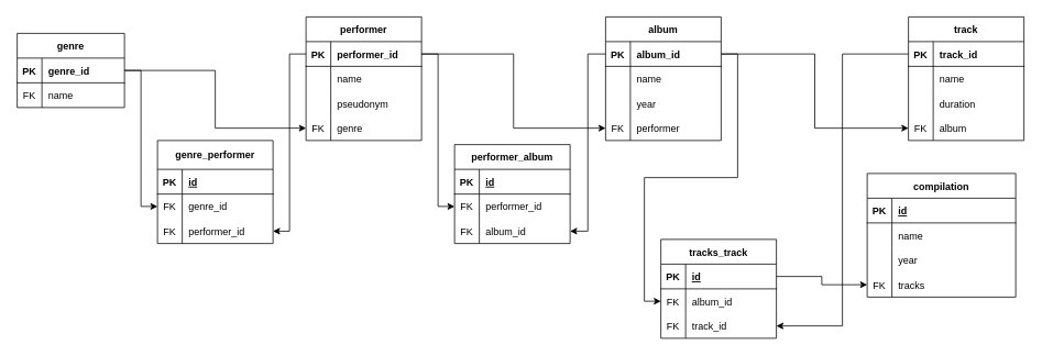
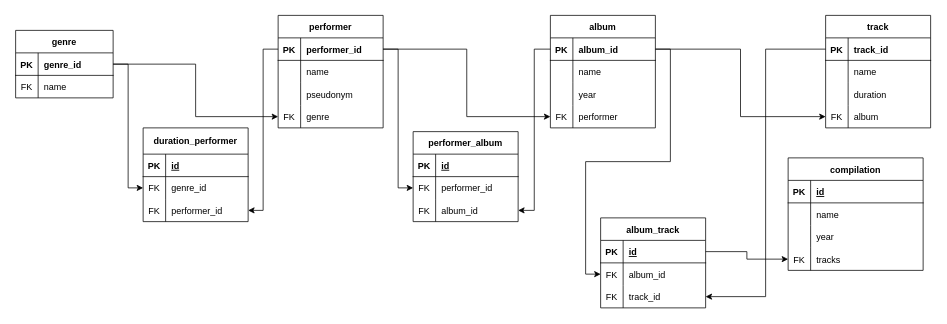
- <mxCell id="48" value="genre_performer" style="shape=table;startSize=35;container=1;collapsible=1;childLayout=tableLayout;fixedRows=1;rowLines=0;fontStyle=1;align=center;resizeLast=1;strokeColor=default;" parent="1" vertex="1"><mxGeometry x="190" y="170" width="140" height="125" as="geometry" /></mxCell>
+ <mxCell id="48" value="duration_performer" style="shape=table;startSize=35;container=1;collapsible=1;childLayout=tableLayout;fixedRows=1;rowLines=0;fontStyle=1;align=center;resizeLast=1;strokeColor=default;" parent="1" vertex="1"><mxGeometry x="190" y="170" width="140" height="125" as="geometry" /></mxCell>
- <mxCell id="70" value="tracks_track" style="shape=table;startSize=30;container=1;collapsible=1;childLayout=tableLayout;fixedRows=1;rowLines=0;fontStyle=1;align=center;resizeLast=1;strokeColor=default;" parent="1" vertex="1"><mxGeometry x="800" y="290" width="140" height="120" as="geometry" /></mxCell>
+ <mxCell id="70" value="album_track" style="shape=table;startSize=30;container=1;collapsible=1;childLayout=tableLayout;fixedRows=1;rowLines=0;fontStyle=1;align=center;resizeLast=1;strokeColor=default;" parent="1" vertex="1"><mxGeometry x="800" y="290" width="140" height="120" as="geometry" /></mxCell>
